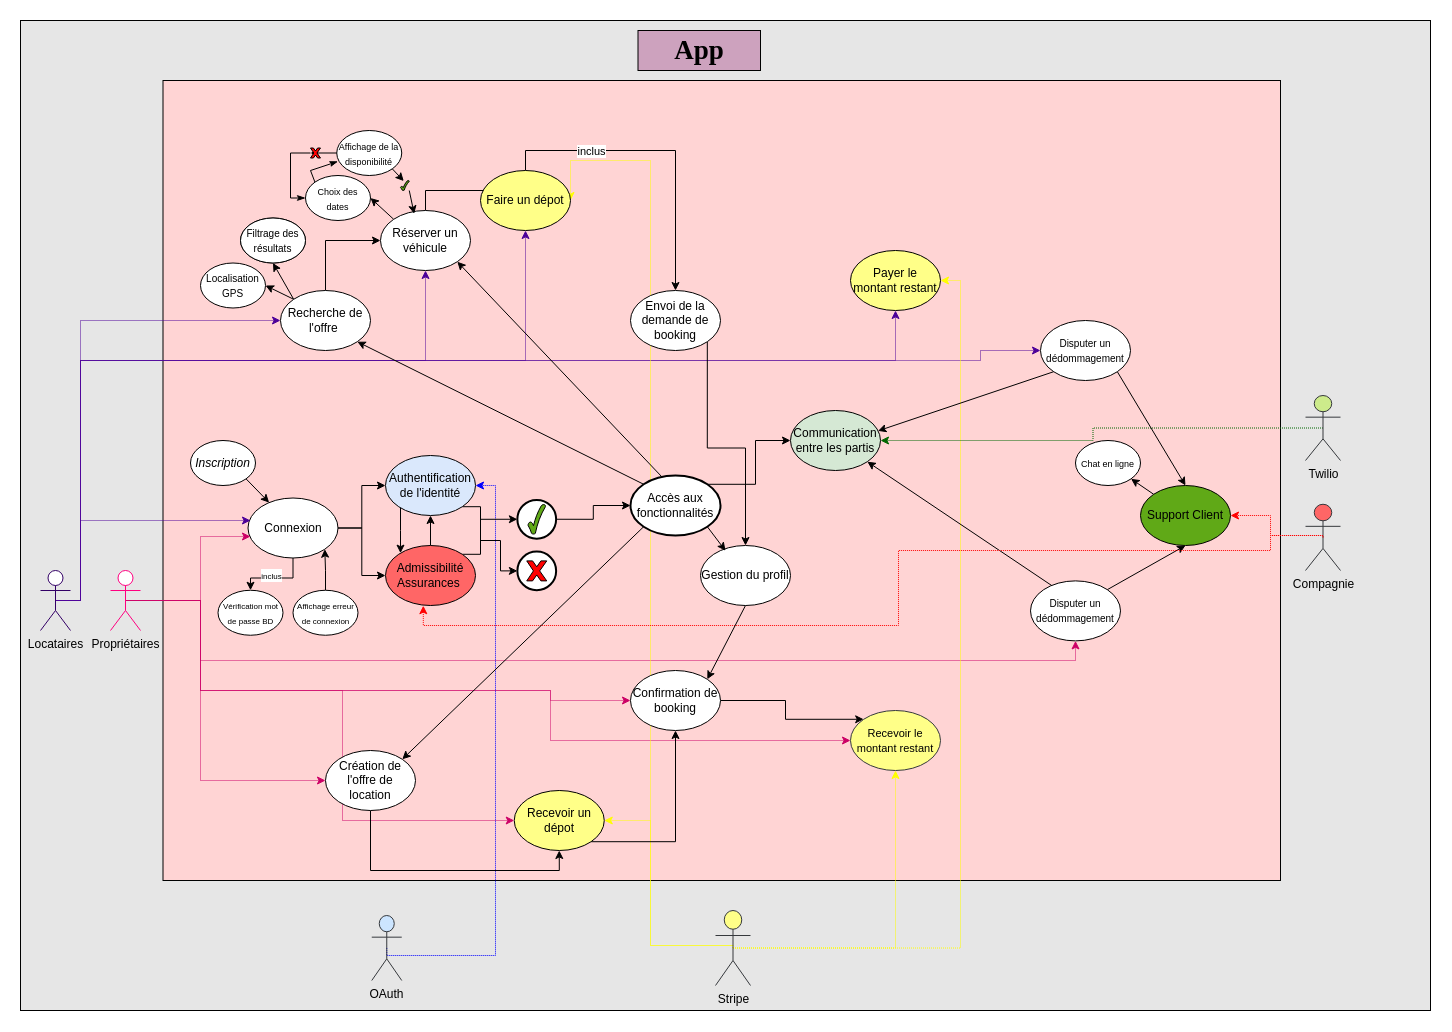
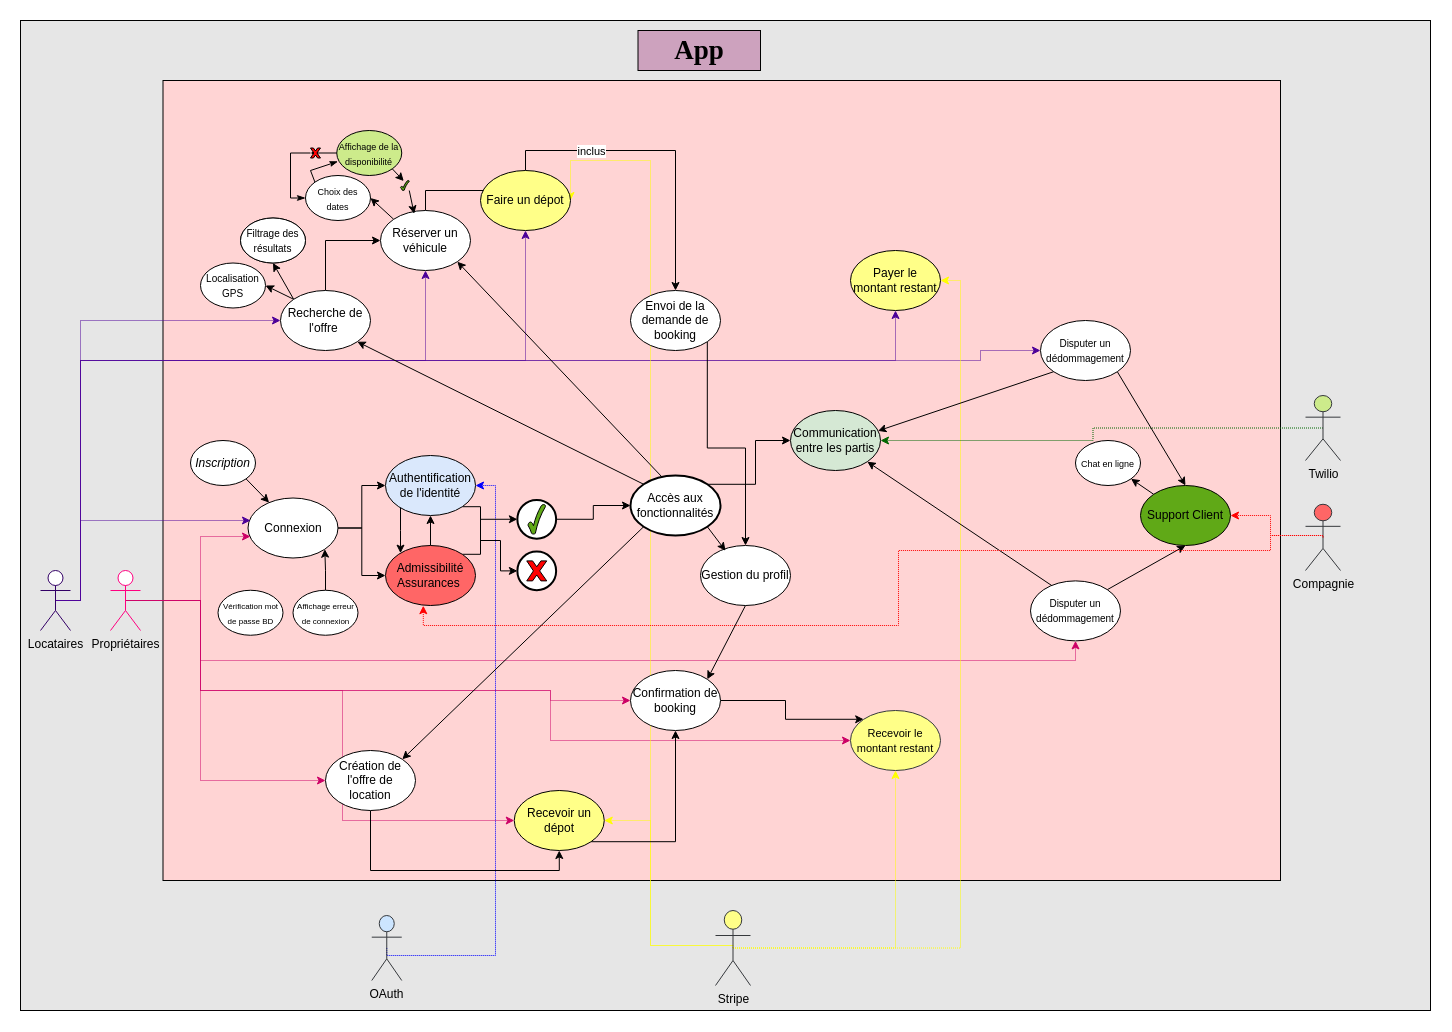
- <mxCell id="90" value="&lt;div style=&quot;&quot;&gt;&lt;font style=&quot;font-size: 9px;&quot;&gt;Affichage de la disponibilité&lt;/font&gt;&lt;/div&gt;" style="ellipse;whiteSpace=wrap;html=1;fillColor=#FFFFFF;strokeColor=#000000;align=center;" parent="1" vertex="1"><mxGeometry x="336.25" y="130" width="65" height="45" as="geometry" /></mxCell>
+ <mxCell id="90" value="&lt;div style=&quot;&quot;&gt;&lt;font style=&quot;font-size: 9px;&quot;&gt;Affichage de la disponibilité&lt;/font&gt;&lt;/div&gt;" style="ellipse;whiteSpace=wrap;html=1;fillColor=#cdeb8b;strokeColor=#000000;align=center;" parent="1" vertex="1"><mxGeometry x="336.25" y="130" width="65" height="45" as="geometry" /></mxCell>
- <mxCell id="6" style="edgeStyle=orthogonalEdgeStyle;rounded=0;orthogonalLoop=1;jettySize=auto;html=1;exitX=0.5;exitY=1;exitDx=0;exitDy=0;entryX=0.5;entryY=0;entryDx=0;entryDy=0;" parent="1" source="8" target="48" edge="1"><mxGeometry relative="1" as="geometry" /></mxCell>
- <mxCell id="7" value="&lt;font style=&quot;font-size: 8px;&quot;&gt;inclus&lt;/font&gt;" style="edgeLabel;html=1;align=center;verticalAlign=middle;resizable=0;points=[];" parent="6" vertex="1" connectable="0"><mxGeometry x="-0.138" relative="1" as="geometry"><mxPoint x="-10" y="-3" as="offset" /></mxGeometry></mxCell>
